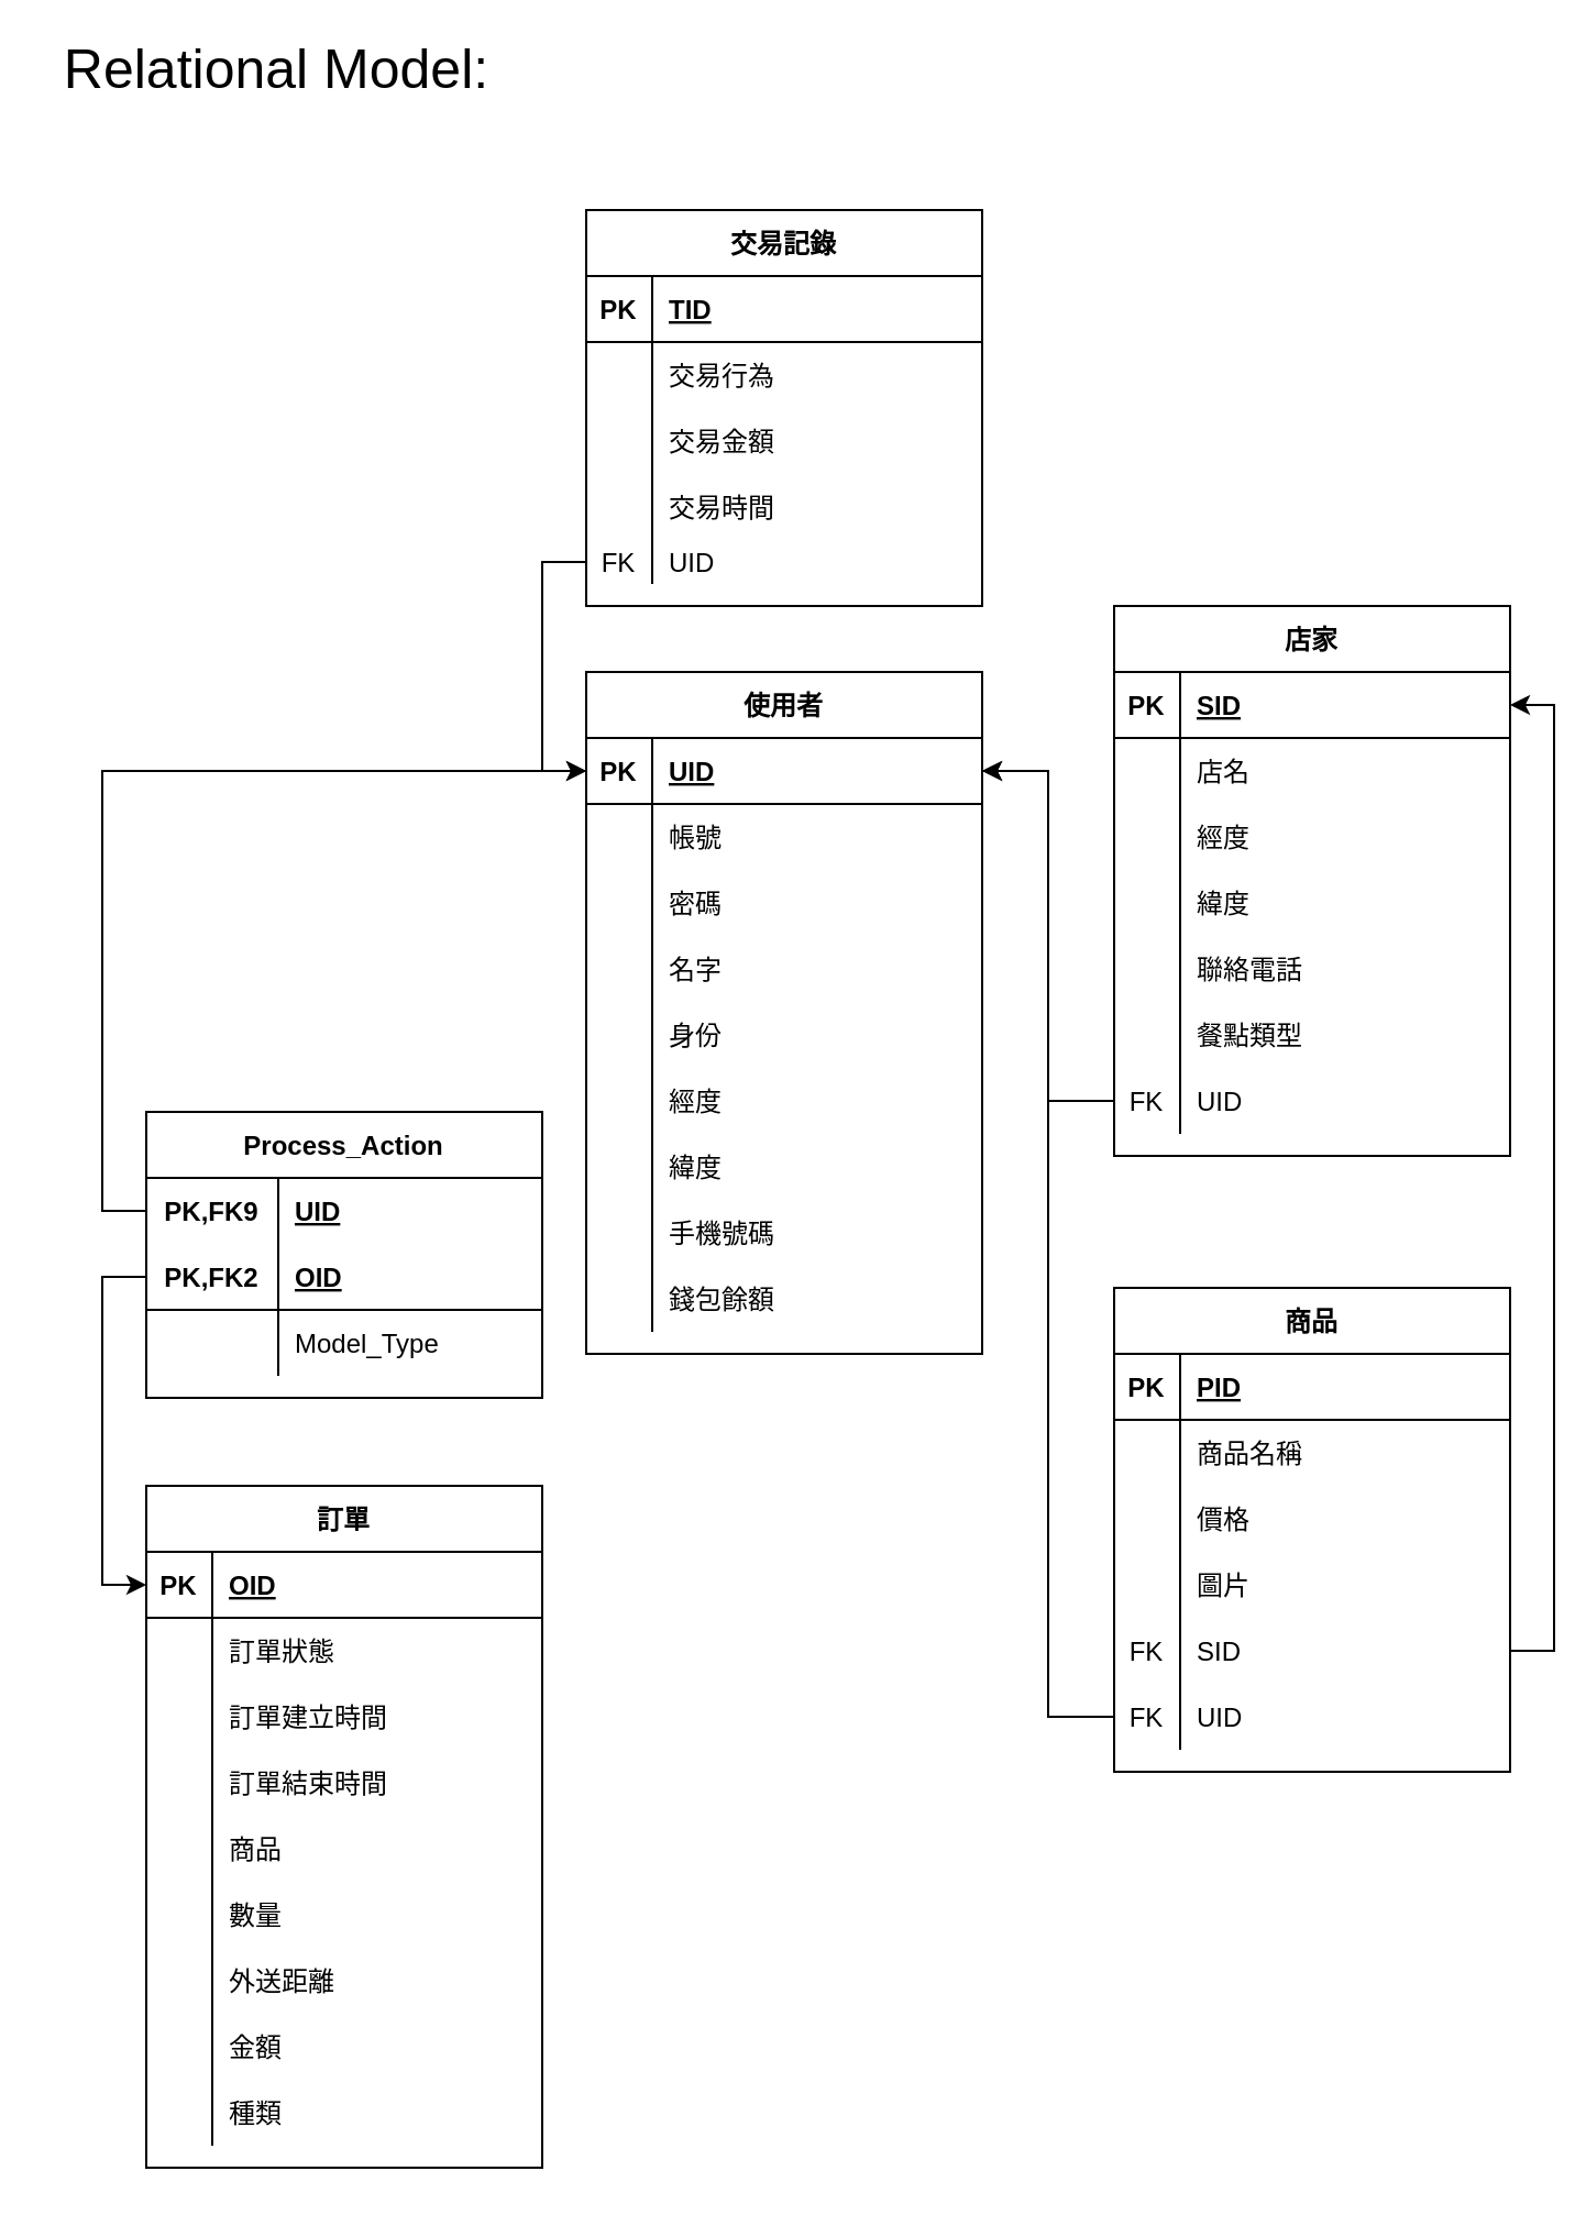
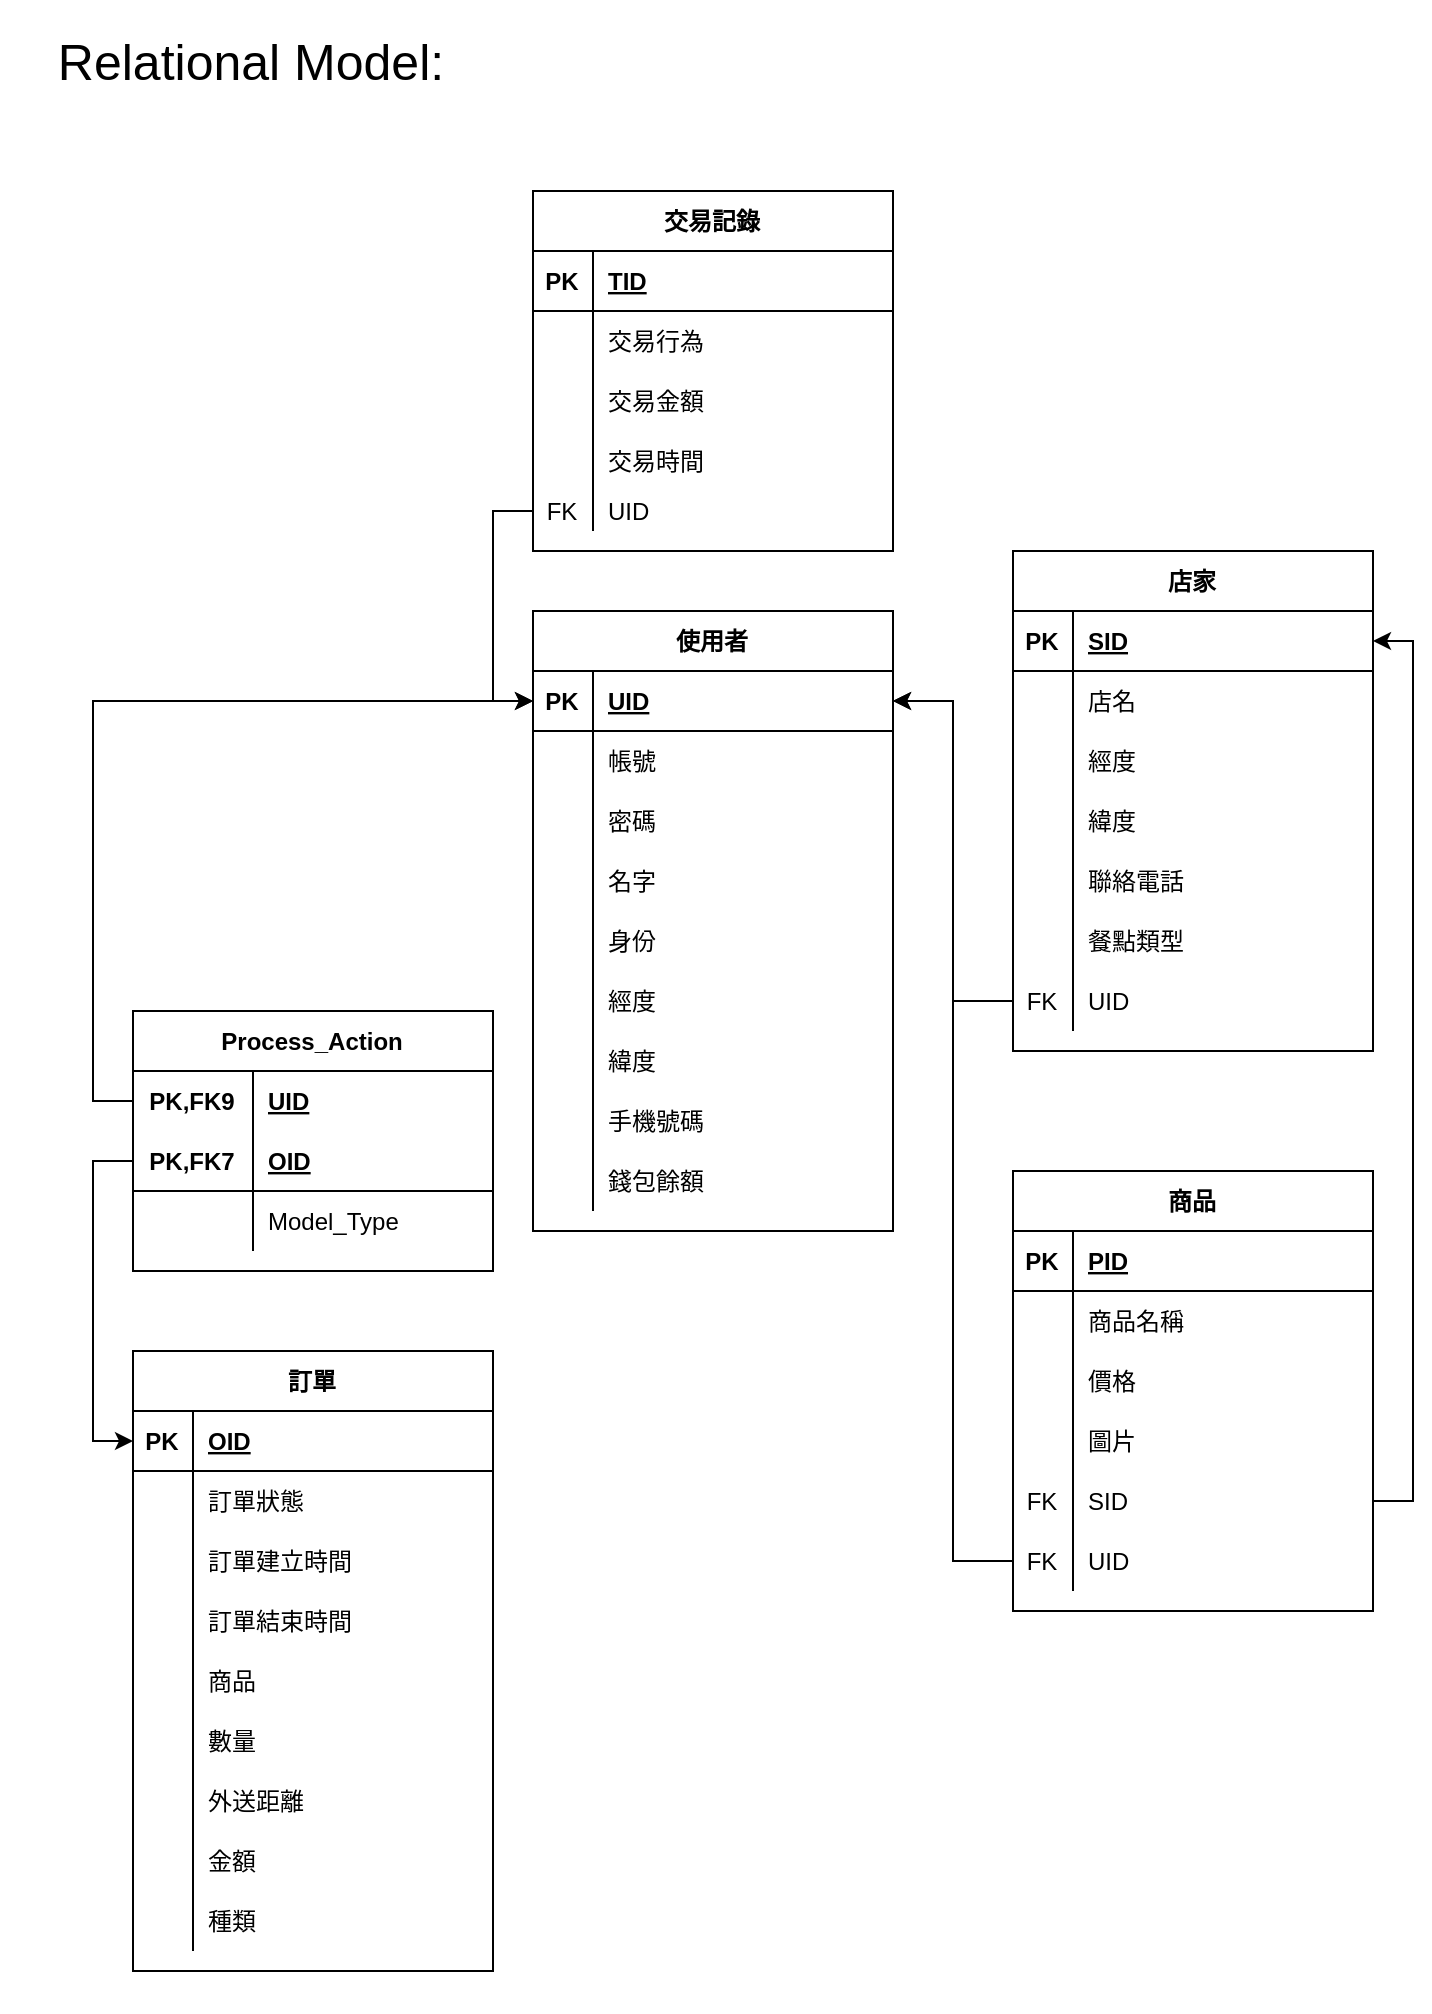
- <mxCell id="123" value="PK,FK2" style="shape=partialRectangle;connectable=0;fillColor=none;top=0;left=0;bottom=0;right=0;fontStyle=1;overflow=hidden;" vertex="1" parent="122"><mxGeometry width="60" height="30" as="geometry"><mxRectangle width="60" height="30" as="alternateBounds" /></mxGeometry></mxCell>
+ <mxCell id="123" value="PK,FK7" style="shape=partialRectangle;connectable=0;fillColor=none;top=0;left=0;bottom=0;right=0;fontStyle=1;overflow=hidden;" vertex="1" parent="122"><mxGeometry width="60" height="30" as="geometry"><mxRectangle width="60" height="30" as="alternateBounds" /></mxGeometry></mxCell>
